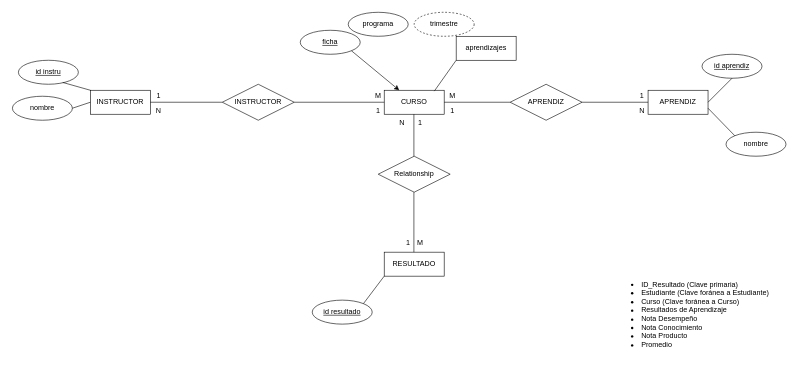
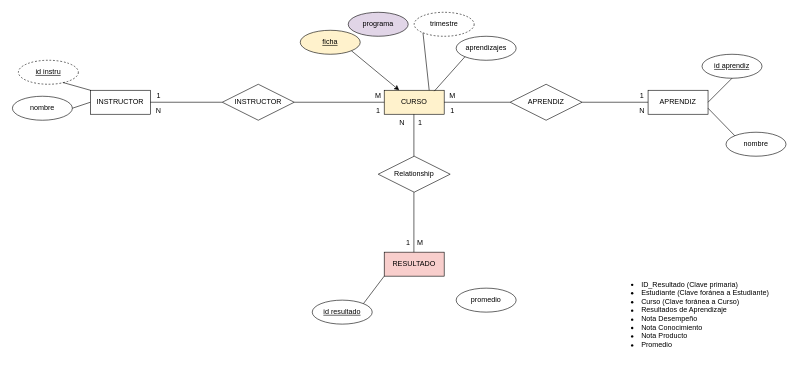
- <mxCell id="33" value="programa" style="ellipse;whiteSpace=wrap;html=1;align=center;" vertex="1" parent="1"><mxGeometry x="580" y="20" width="100" height="40" as="geometry" /></mxCell>
+ <mxCell id="33" value="programa" style="ellipse;whiteSpace=wrap;html=1;align=center;fillColor=#e1d5e7;" vertex="1" parent="1"><mxGeometry x="580" y="20" width="100" height="40" as="geometry" /></mxCell>
- <mxCell id="9" value="ficha" style="ellipse;whiteSpace=wrap;html=1;align=center;fontStyle=4;" vertex="1" parent="1"><mxGeometry x="500" y="50" width="100" height="40" as="geometry" /></mxCell>
+ <mxCell id="9" value="ficha" style="ellipse;whiteSpace=wrap;html=1;align=center;fontStyle=4;fillColor=#fff2cc;" vertex="1" parent="1"><mxGeometry x="500" y="50" width="100" height="40" as="geometry" /></mxCell>
- <mxCell id="43" value="aprendizajes" style="whiteSpace=wrap;html=1;align=center;rounded=0;" vertex="1" parent="1"><mxGeometry x="760" y="60" width="100" height="40" as="geometry" /></mxCell>
+ <mxCell id="43" value="aprendizajes" style="ellipse;whiteSpace=wrap;html=1;align=center;" vertex="1" parent="1"><mxGeometry x="760" y="60" width="100" height="40" as="geometry" /></mxCell>
+ <mxCell id="35" value="" style="endArrow=none;html=1;rounded=0;exitX=0;exitY=1;exitDx=0;exitDy=0;entryX=0.75;entryY=0;entryDx=0;entryDy=0;" edge="1" parent="1" source="34" target="3"><mxGeometry relative="1" as="geometry"><mxPoint x="700" y="60" as="sourcePoint" /><mxPoint x="700" y="160" as="targetPoint" /></mxGeometry></mxCell>
- <mxCell id="6" value="id instru" style="ellipse;whiteSpace=wrap;html=1;align=center;fontStyle=4;" vertex="1" parent="1"><mxGeometry x="30" y="100" width="100" height="40" as="geometry" /></mxCell>
+ <mxCell id="6" value="id instru" style="ellipse;whiteSpace=wrap;html=1;align=center;fontStyle=4;dashed=1;" vertex="1" parent="1"><mxGeometry x="30" y="100" width="100" height="40" as="geometry" /></mxCell>
- <mxCell id="3" value="CURSO" style="whiteSpace=wrap;html=1;align=center;" vertex="1" parent="1"><mxGeometry x="640" y="150" width="100" height="40" as="geometry" /></mxCell>
+ <mxCell id="3" value="CURSO" style="whiteSpace=wrap;html=1;align=center;fillColor=#fff2cc;" vertex="1" parent="1"><mxGeometry x="640" y="150" width="100" height="40" as="geometry" /></mxCell>
- <mxCell id="5" value="RESULTADO" style="whiteSpace=wrap;html=1;align=center;" vertex="1" parent="1"><mxGeometry x="640" y="420" width="100" height="40" as="geometry" /></mxCell>
+ <mxCell id="5" value="RESULTADO" style="whiteSpace=wrap;html=1;align=center;fillColor=#f8cecc;" vertex="1" parent="1"><mxGeometry x="640" y="420" width="100" height="40" as="geometry" /></mxCell>
+ <mxCell id="39" value="promedio" style="ellipse;whiteSpace=wrap;html=1;align=center;" vertex="1" parent="1"><mxGeometry x="760" y="480" width="100" height="40" as="geometry" /></mxCell>
